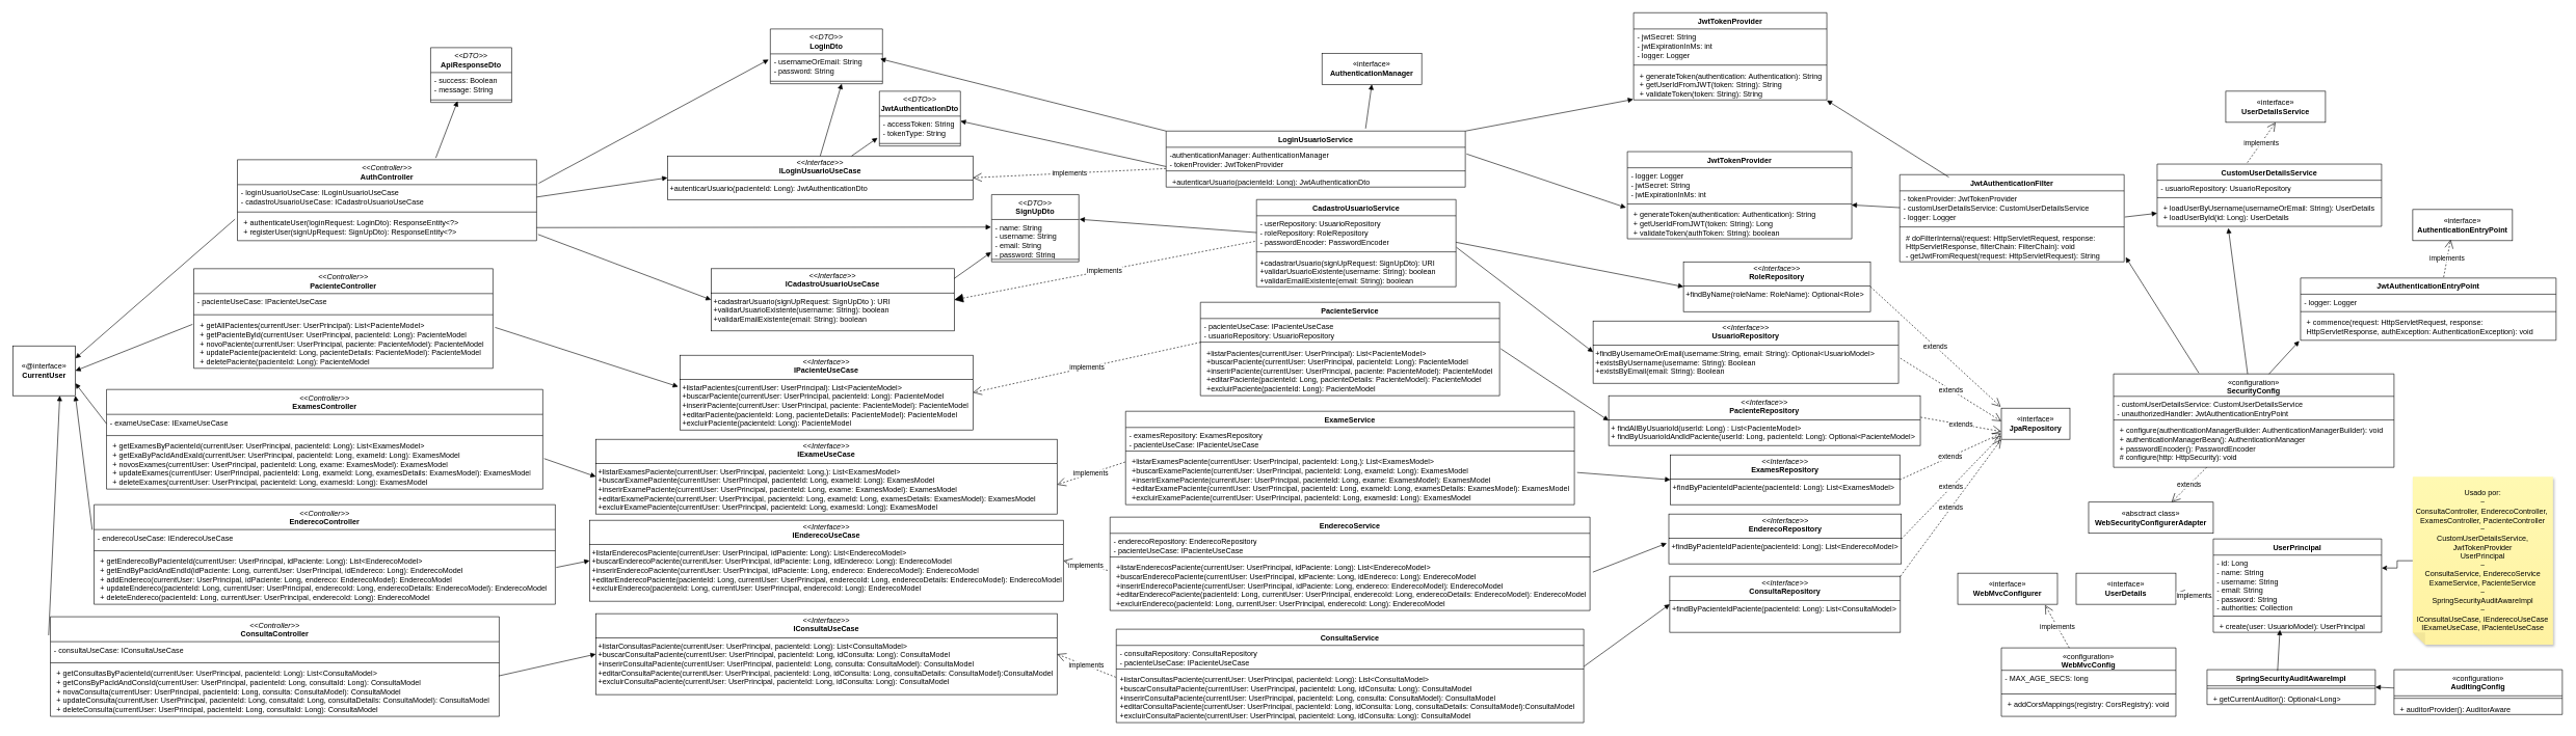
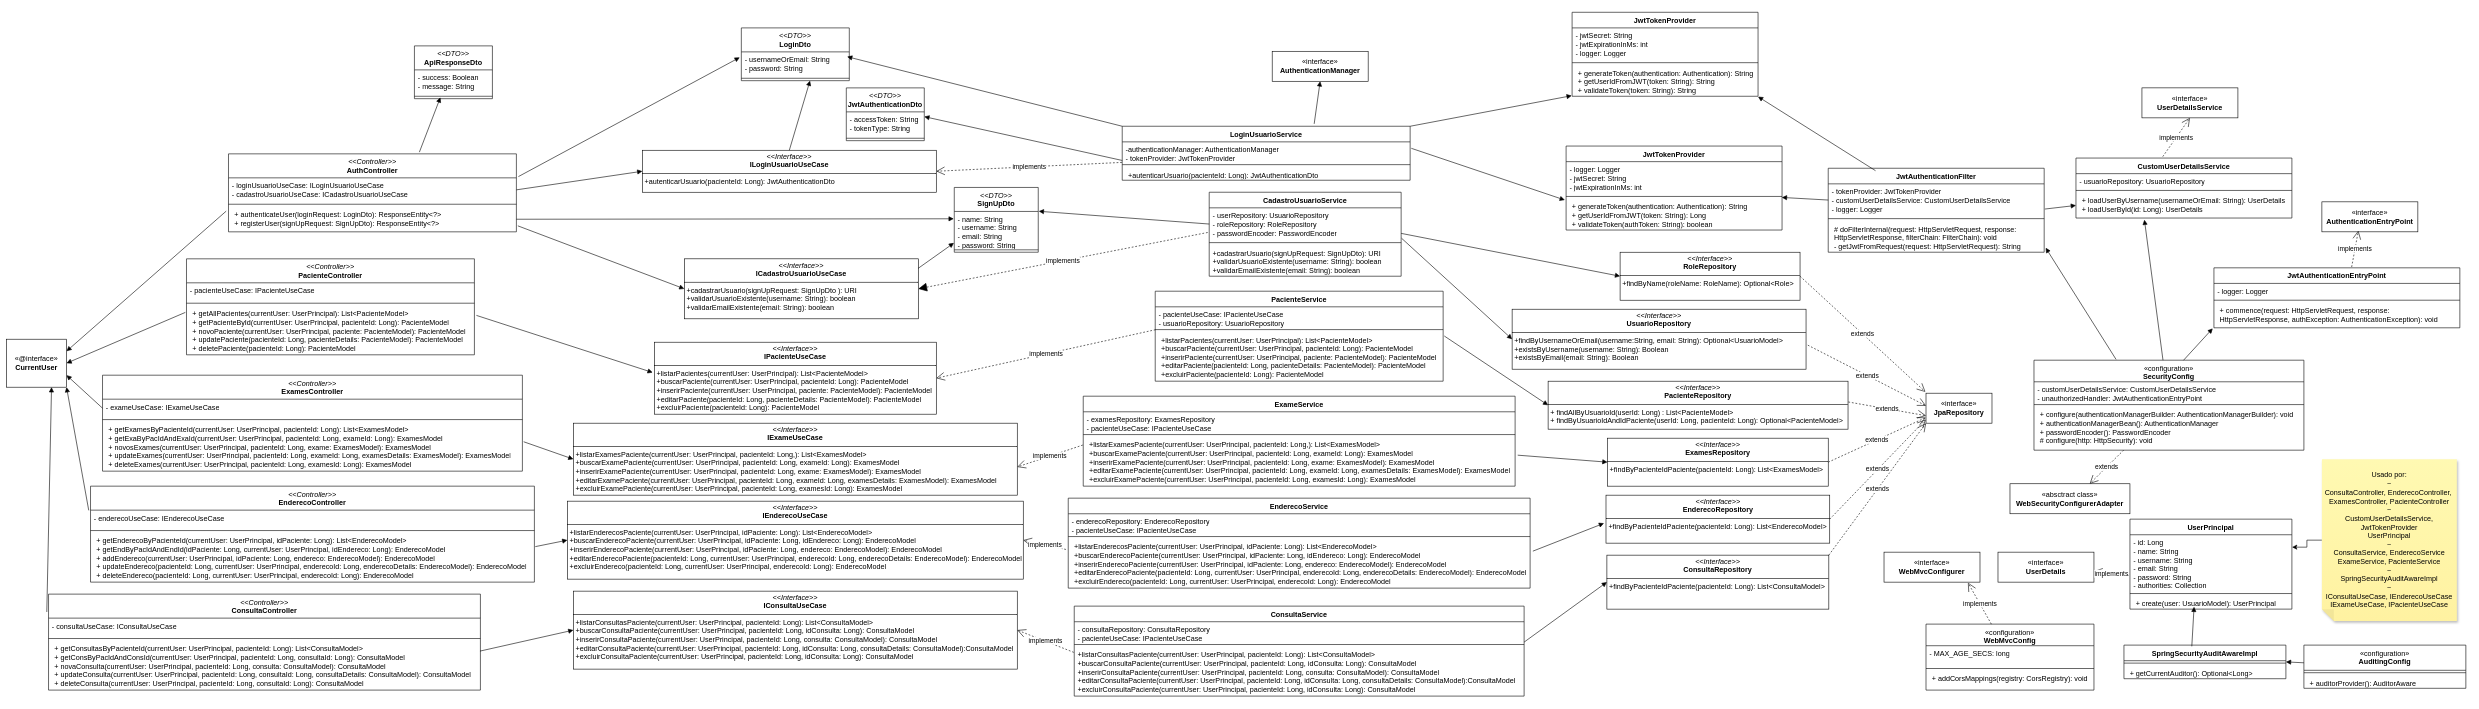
- <mxCell id="96" value="" style="html=1;verticalAlign=bottom;endArrow=block;curved=0;rounded=0;entryX=-0.023;entryY=0.875;entryDx=0;entryDy=0;entryPerimeter=0;" parent="1" source="16" target="94" edge="1"><mxGeometry width="80" relative="1" as="geometry"><mxPoint x="1290" y="286" as="sourcePoint" /><mxPoint x="1610" y="291" as="targetPoint" /></mxGeometry></mxCell>
- <mxCell id="7" value="&lt;p style=&quot;margin:0px;margin-top:4px;text-align:center;&quot;&gt;&lt;i&gt;&amp;lt;&amp;lt;Interface&amp;gt;&amp;gt;&lt;/i&gt;&lt;br&gt;&lt;b&gt;UsuarioRepository&lt;/b&gt;&lt;/p&gt;&lt;hr size=&quot;1&quot; style=&quot;border-style:solid;&quot;&gt;&lt;p style=&quot;margin:0px;margin-left:4px;&quot;&gt;&lt;/p&gt;&lt;p style=&quot;margin:0px;margin-left:4px;&quot;&gt;&lt;span style=&quot;background-color: transparent; color: light-dark(rgb(0, 0, 0), rgb(255, 255, 255));&quot;&gt;+findByUsernameOrEmail(&lt;/span&gt;&lt;span style=&quot;background-color: transparent; color: light-dark(rgb(0, 0, 0), rgb(255, 255, 255));&quot;&gt;username:&lt;/span&gt;&lt;span style=&quot;background-color: transparent; color: light-dark(rgb(0, 0, 0), rgb(255, 255, 255));&quot;&gt;String, email: String): Optional&amp;lt;UsuarioModel&amp;gt;&lt;/span&gt;&lt;/p&gt;&lt;p style=&quot;margin:0px;margin-left:4px;&quot;&gt;+existsByUsername(username: String): Boolean&lt;span style=&quot;background-color: transparent; color: light-dark(rgb(0, 0, 0), rgb(255, 255, 255));&quot;&gt;&lt;/span&gt;&lt;/p&gt;&lt;p style=&quot;margin:0px;margin-left:4px;&quot;&gt;+existsByEmail(email: String): Boolean&lt;/p&gt;" style="verticalAlign=top;align=left;overflow=fill;html=1;whiteSpace=wrap;" parent="1" vertex="1"><mxGeometry x="2555" y="515" width="490" height="100" as="geometry" /></mxCell>
+ <mxCell id="7" value="&lt;p style=&quot;margin:0px;margin-top:4px;text-align:center;&quot;&gt;&lt;i&gt;&amp;lt;&amp;lt;Interface&amp;gt;&amp;gt;&lt;/i&gt;&lt;br&gt;&lt;b&gt;UsuarioRepository&lt;/b&gt;&lt;/p&gt;&lt;hr size=&quot;1&quot; style=&quot;border-style:solid;&quot;&gt;&lt;p style=&quot;margin:0px;margin-left:4px;&quot;&gt;&lt;/p&gt;&lt;p style=&quot;margin:0px;margin-left:4px;&quot;&gt;&lt;span style=&quot;background-color: transparent; color: light-dark(rgb(0, 0, 0), rgb(255, 255, 255));&quot;&gt;+findByUsernameOrEmail(&lt;/span&gt;&lt;span style=&quot;background-color: transparent; color: light-dark(rgb(0, 0, 0), rgb(255, 255, 255));&quot;&gt;username:&lt;/span&gt;&lt;span style=&quot;background-color: transparent; color: light-dark(rgb(0, 0, 0), rgb(255, 255, 255));&quot;&gt;String, email: String): Optional&amp;lt;UsuarioModel&amp;gt;&lt;/span&gt;&lt;/p&gt;&lt;p style=&quot;margin:0px;margin-left:4px;&quot;&gt;+existsByUsername(username: String): Boolean&lt;span style=&quot;background-color: transparent; color: light-dark(rgb(0, 0, 0), rgb(255, 255, 255));&quot;&gt;&lt;/span&gt;&lt;/p&gt;&lt;p style=&quot;margin:0px;margin-left:4px;&quot;&gt;+existsByEmail(email: String): Boolean&lt;/p&gt;" style="verticalAlign=top;align=left;overflow=fill;html=1;whiteSpace=wrap;" parent="1" vertex="1"><mxGeometry x="2520" y="515" width="490" height="100" as="geometry" /></mxCell>
- <mxCell id="112" value="«@interface»&lt;br&gt;&lt;b&gt;CurrentUser&lt;/b&gt;" style="html=1;whiteSpace=wrap;" parent="1" vertex="1"><mxGeometry x="20" y="555" width="100" height="80" as="geometry" /></mxCell>
+ <mxCell id="112" value="«@interface»&lt;br&gt;&lt;b&gt;CurrentUser&lt;/b&gt;" style="html=1;whiteSpace=wrap;" parent="1" vertex="1"><mxGeometry x="10" y="565" width="100" height="80" as="geometry" /></mxCell>
